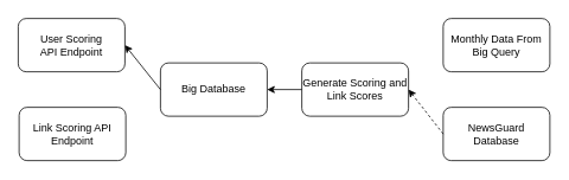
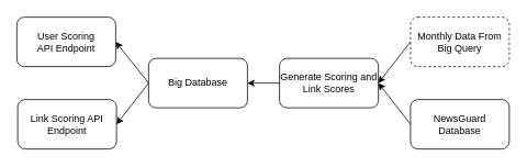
- <mxCell id="2" value="Monthly Data From Big Query" style="rounded=1;whiteSpace=wrap;html=1;" vertex="1" parent="1"><mxGeometry x="498" y="20" width="120" height="60" as="geometry" /></mxCell>
+ <mxCell id="2" value="Monthly Data From Big Query" style="rounded=1;whiteSpace=wrap;html=1;dashed=1;" vertex="1" parent="1"><mxGeometry x="498" y="20" width="120" height="60" as="geometry" /></mxCell>
+ <mxCell id="8" value="" style="endArrow=classic;html=1;exitX=0;exitY=0.5;exitDx=0;exitDy=0;entryX=1;entryY=0.5;entryDx=0;entryDy=0;" edge="1" parent="1" source="2" target="5"><mxGeometry width="50" height="50" relative="1" as="geometry"><mxPoint x="289" y="60" as="sourcePoint" /><mxPoint x="339" y="10" as="targetPoint" /></mxGeometry></mxCell>
+ <mxCell id="12" value="" style="endArrow=classic;html=1;entryX=1;entryY=0.5;entryDx=0;entryDy=0;exitX=0;exitY=0.5;exitDx=0;exitDy=0;" edge="1" parent="1" source="9" target="4"><mxGeometry width="50" height="50" relative="1" as="geometry"><mxPoint x="20" y="250" as="sourcePoint" /><mxPoint x="70" y="200" as="targetPoint" /></mxGeometry></mxCell>
- <mxCell id="7" value="" style="endArrow=classic;html=1;exitX=0;exitY=0.5;exitDx=0;exitDy=0;entryX=1;entryY=0.5;entryDx=0;entryDy=0;dashed=1;" edge="1" parent="1" source="6" target="5"><mxGeometry width="50" height="50" relative="1" as="geometry"><mxPoint x="-81" y="400" as="sourcePoint" /><mxPoint x="-31" y="350" as="targetPoint" /></mxGeometry></mxCell>
+ <mxCell id="7" value="" style="endArrow=classic;html=1;exitX=0;exitY=0.5;exitDx=0;exitDy=0;entryX=1;entryY=0.5;entryDx=0;entryDy=0;" edge="1" parent="1" source="6" target="5"><mxGeometry width="50" height="50" relative="1" as="geometry"><mxPoint x="-81" y="400" as="sourcePoint" /><mxPoint x="-31" y="350" as="targetPoint" /></mxGeometry></mxCell>
